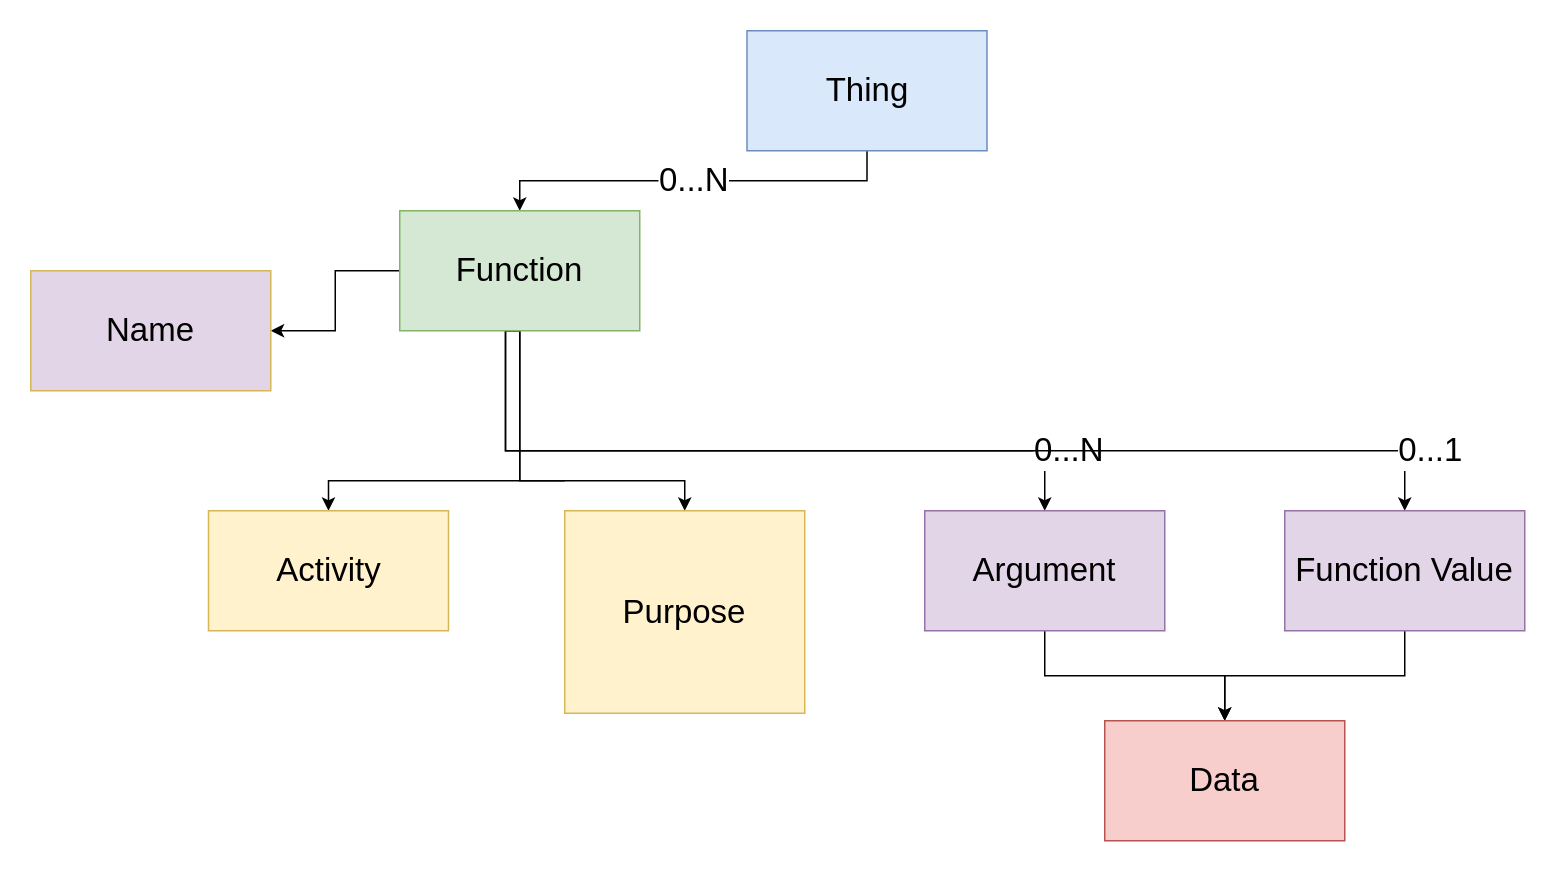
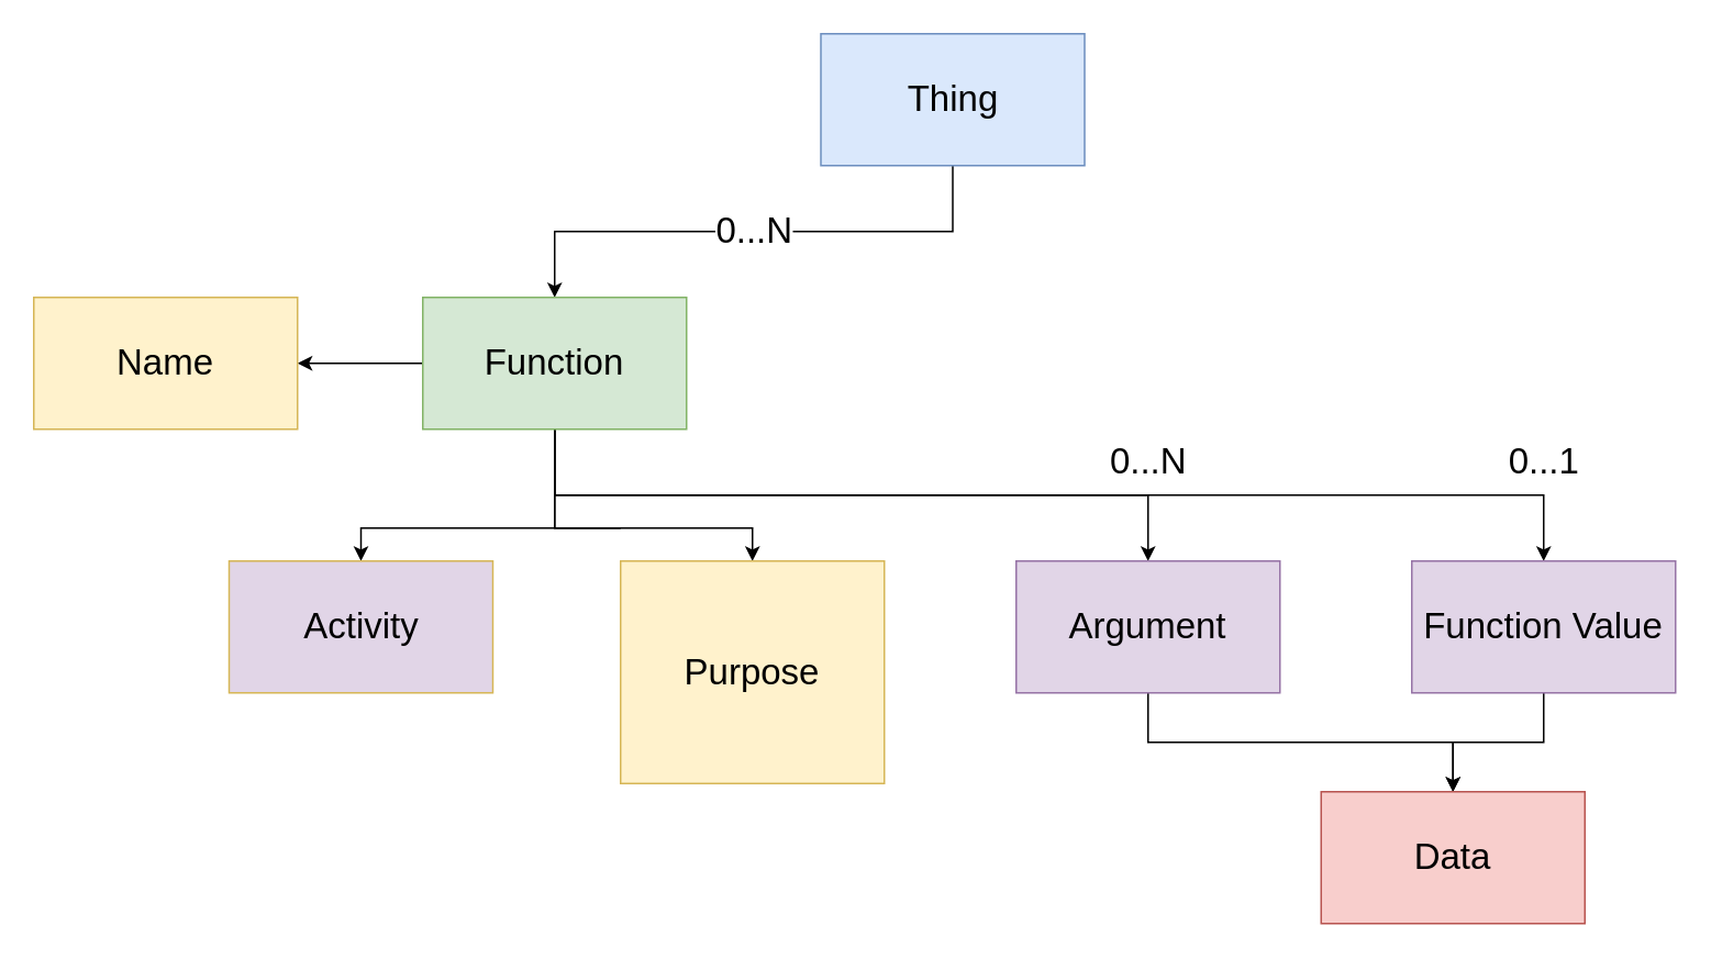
- <mxCell id="9" value="Function" style="rounded=0;whiteSpace=wrap;html=1;fontSize=22;fillColor=#d5e8d4;strokeColor=#82b366;" parent="1" vertex="1"><mxGeometry x="266" y="140" width="160" height="80" as="geometry" /></mxCell>
+ <mxCell id="9" value="Function" style="rounded=0;whiteSpace=wrap;html=1;fontSize=22;fillColor=#d5e8d4;strokeColor=#82b366;" parent="1" vertex="1"><mxGeometry x="256" y="180" width="160" height="80" as="geometry" /></mxCell>
- <mxCell id="17" value="Name" style="rounded=0;whiteSpace=wrap;html=1;fontSize=22;fillColor=#e1d5e7;strokeColor=#d6b656;" vertex="1" parent="1"><mxGeometry x="20" y="180" width="160" height="80" as="geometry" /></mxCell>
+ <mxCell id="17" value="Name" style="rounded=0;whiteSpace=wrap;html=1;fontSize=22;fillColor=#fff2cc;strokeColor=#d6b656;" vertex="1" parent="1"><mxGeometry x="20" y="180" width="160" height="80" as="geometry" /></mxCell>
- <mxCell id="10" value="Activity" style="rounded=0;whiteSpace=wrap;html=1;fontSize=22;fillColor=#fff2cc;strokeColor=#d6b656;" parent="1" vertex="1"><mxGeometry x="138.5" y="340" width="160" height="80" as="geometry" /></mxCell>
+ <mxCell id="10" value="Activity" style="rounded=0;whiteSpace=wrap;html=1;fontSize=22;fillColor=#e1d5e7;strokeColor=#d6b656;" parent="1" vertex="1"><mxGeometry x="138.5" y="340" width="160" height="80" as="geometry" /></mxCell>
- <mxCell id="16" value="Data" style="rounded=0;whiteSpace=wrap;html=1;fontSize=22;fillColor=#f8cecc;strokeColor=#b85450;" parent="1" vertex="1"><mxGeometry x="736" y="480" width="160" height="80" as="geometry" /></mxCell>
+ <mxCell id="16" value="Data" style="rounded=0;whiteSpace=wrap;html=1;fontSize=22;fillColor=#f8cecc;strokeColor=#b85450;" parent="1" vertex="1"><mxGeometry x="801" y="480" width="160" height="80" as="geometry" /></mxCell>
